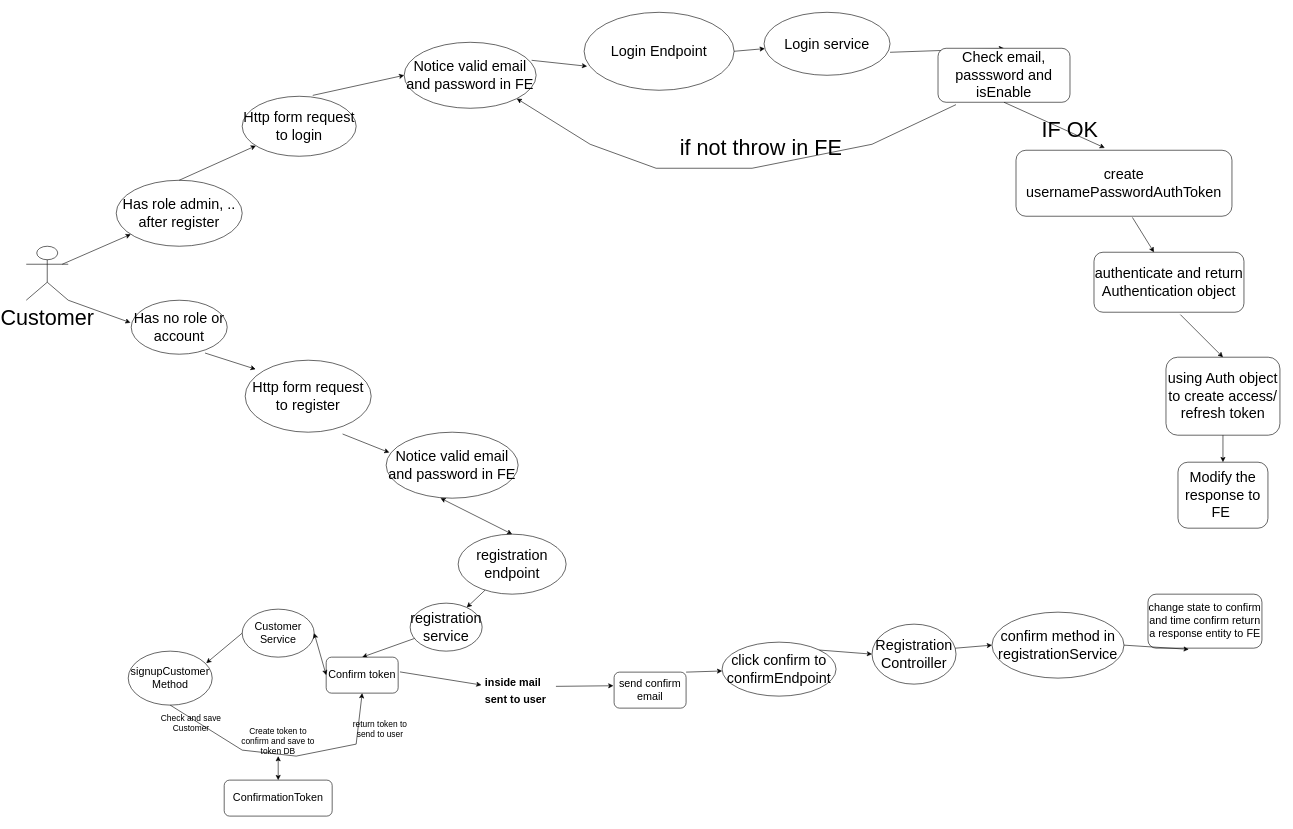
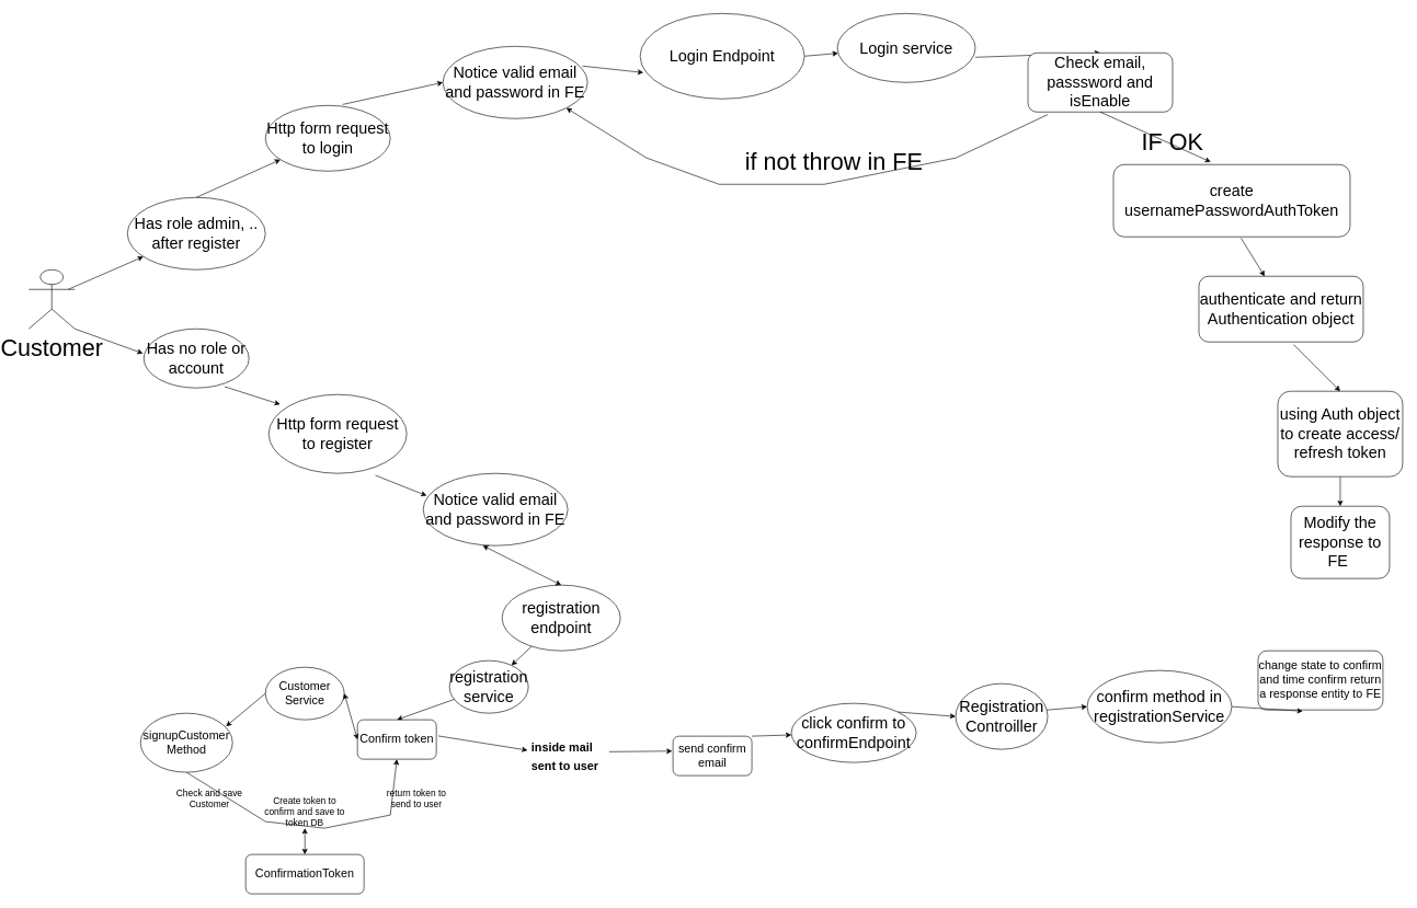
- <mxCell id="24" value="&lt;font style=&quot;font-size: 14px;&quot;&gt;Check and save Customer&lt;/font&gt;" style="text;html=1;strokeColor=none;fillColor=none;align=center;verticalAlign=middle;whiteSpace=wrap;rounded=0;" parent="1" vertex="1"><mxGeometry x="230" y="1175" width="130" height="60" as="geometry" /></mxCell>
+ <mxCell id="24" value="&lt;font style=&quot;font-size: 14px;&quot;&gt;Check and save Customer&lt;/font&gt;" style="text;html=1;strokeColor=none;fillColor=none;align=center;verticalAlign=middle;whiteSpace=wrap;rounded=0;" parent="1" vertex="1"><mxGeometry x="230" y="1185" width="130" height="60" as="geometry" /></mxCell>
